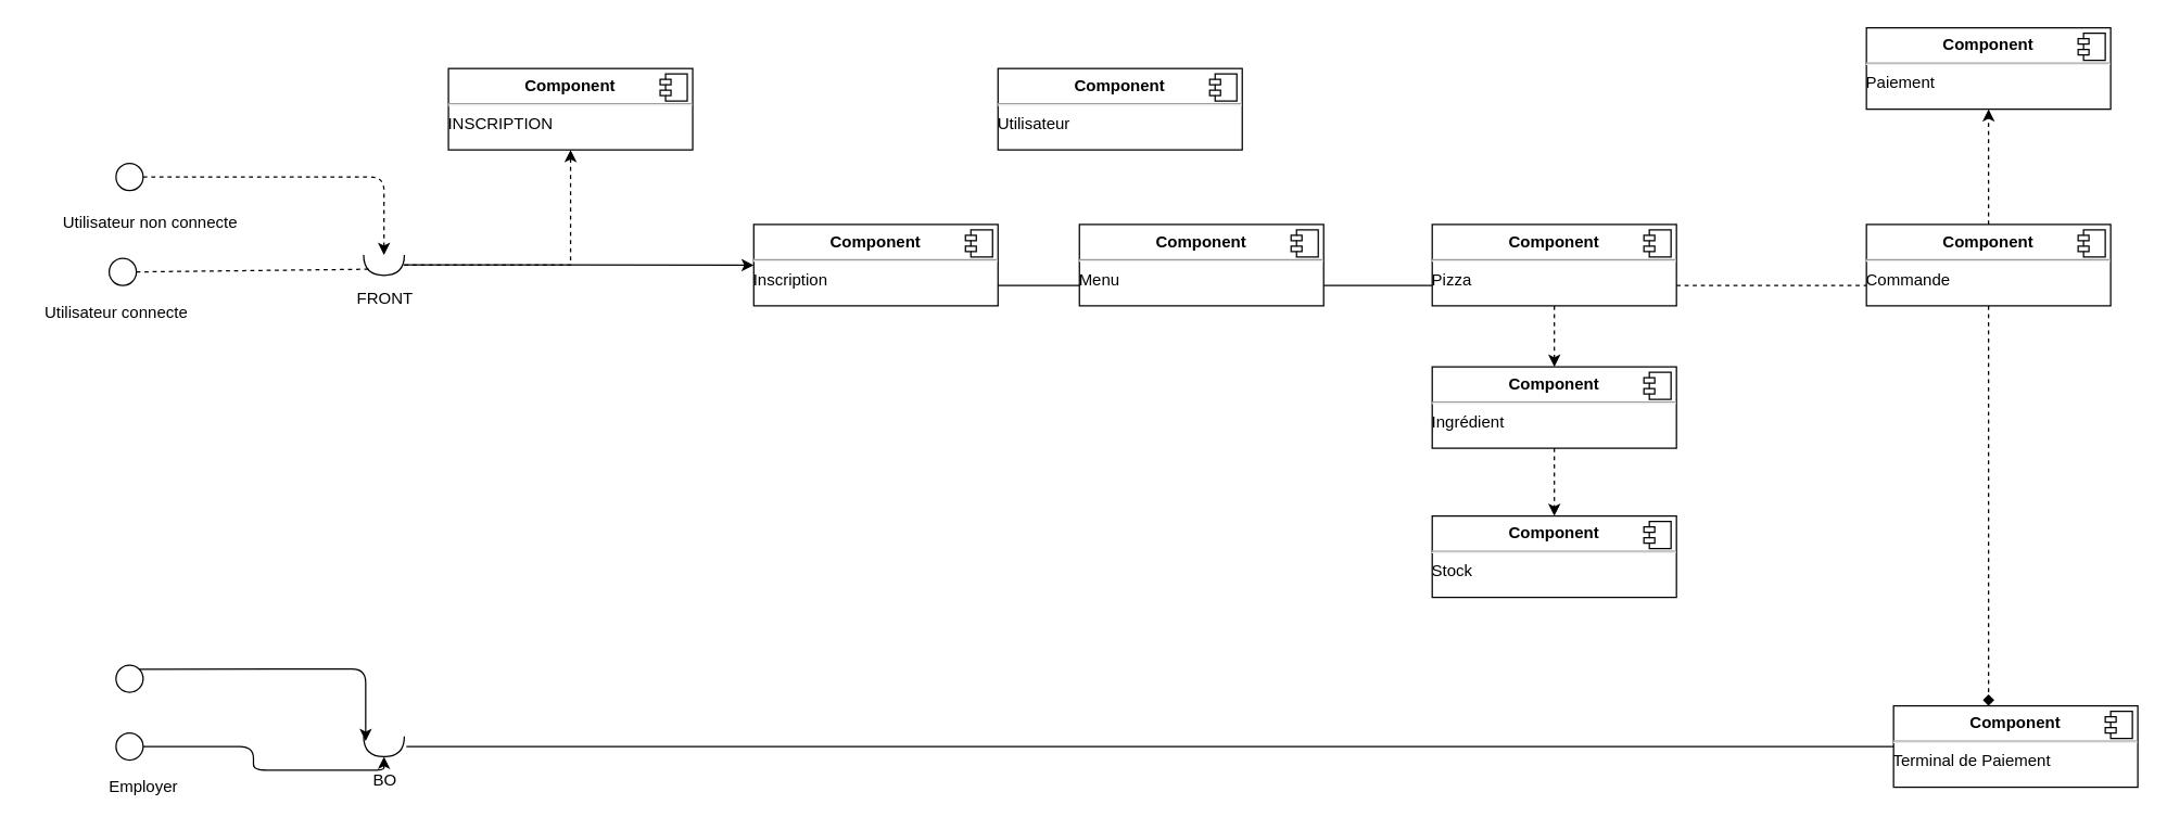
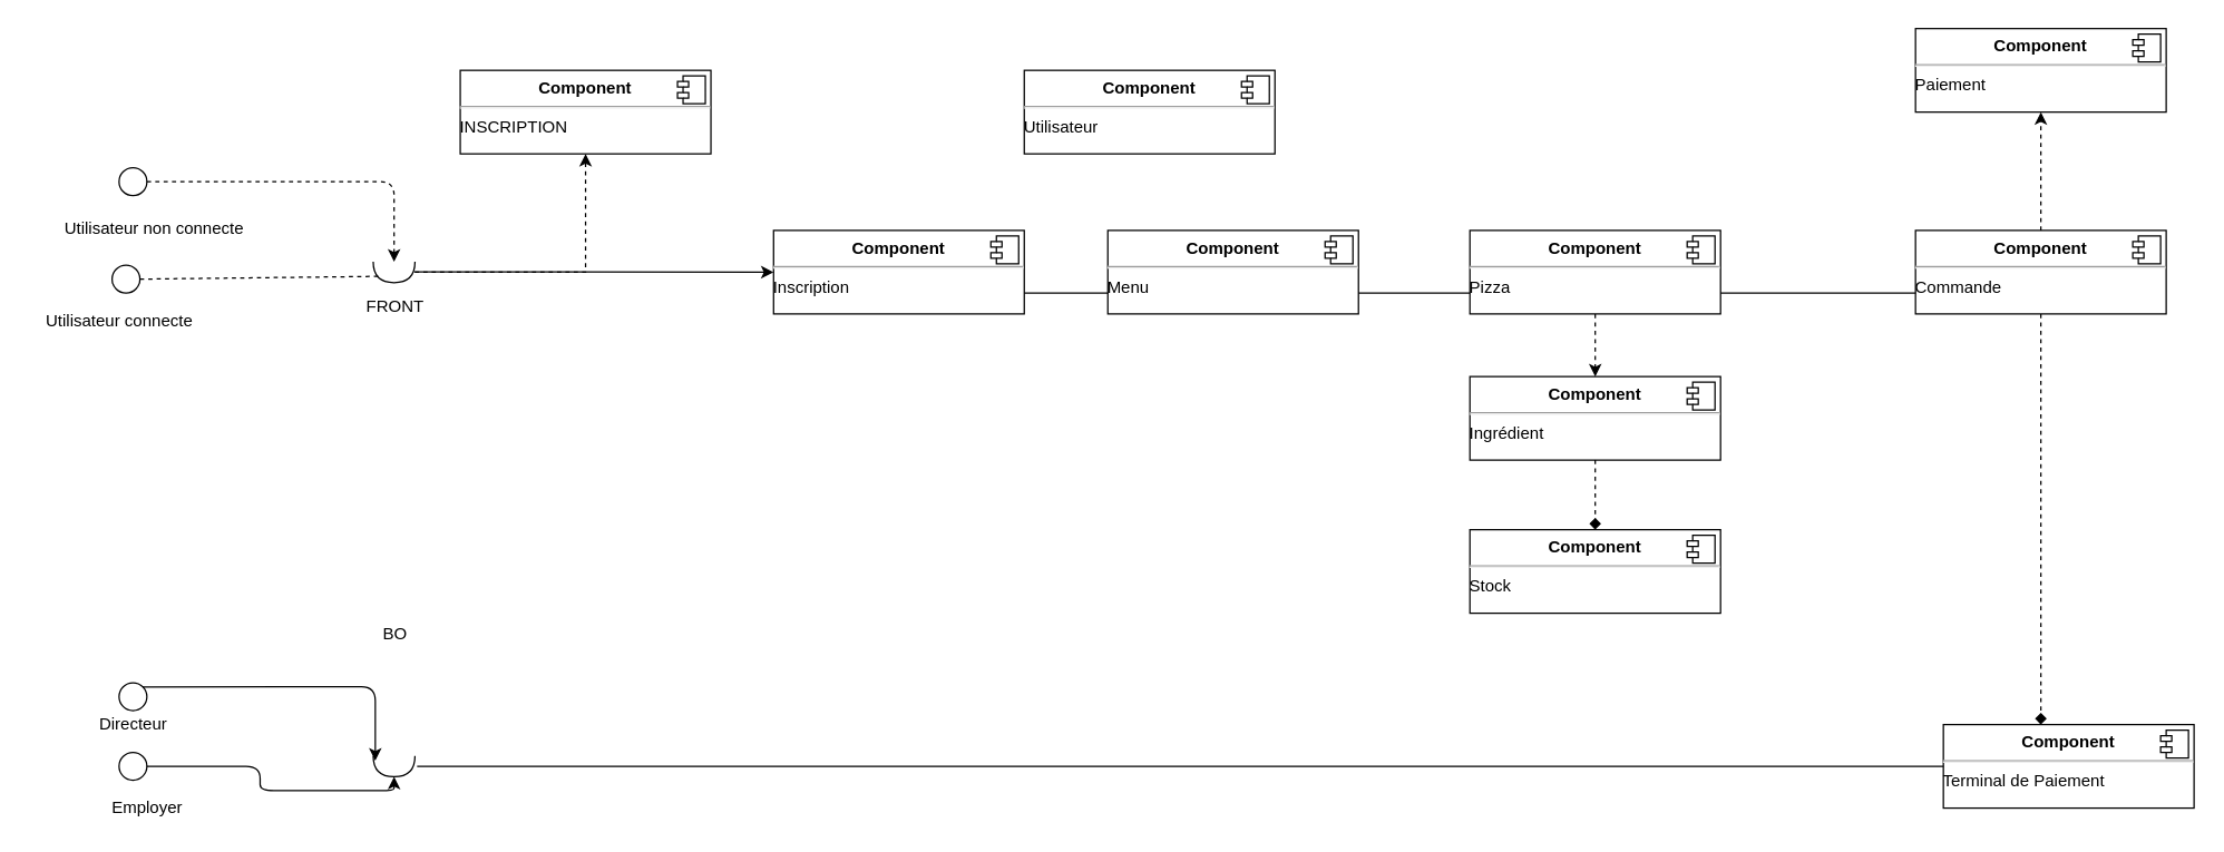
- <mxCell id="34" value="" style="endArrow=none;html=1;exitX=1;exitY=0.75;exitDx=0;exitDy=0;entryX=0;entryY=0.75;entryDx=0;entryDy=0;dashed=1;" edge="1" parent="1" source="22" target="28"><mxGeometry width="50" height="50" relative="1" as="geometry"><mxPoint x="1265" y="210" as="sourcePoint" /><mxPoint x="1345" y="210" as="targetPoint" /></mxGeometry></mxCell>
+ <mxCell id="34" value="" style="endArrow=none;html=1;exitX=1;exitY=0.75;exitDx=0;exitDy=0;entryX=0;entryY=0.75;entryDx=0;entryDy=0;" edge="1" parent="1" source="22" target="28"><mxGeometry width="50" height="50" relative="1" as="geometry"><mxPoint x="1265" y="210" as="sourcePoint" /><mxPoint x="1345" y="210" as="targetPoint" /></mxGeometry></mxCell>
- <mxCell id="37" value="" style="endArrow=classic;html=1;dashed=1;exitX=0.5;exitY=1;exitDx=0;exitDy=0;entryX=0.5;entryY=0;entryDx=0;entryDy=0;" edge="1" parent="1" source="24" target="26"><mxGeometry width="50" height="50" relative="1" as="geometry"><mxPoint x="1175" y="430" as="sourcePoint" /><mxPoint x="1175" y="545" as="targetPoint" /></mxGeometry></mxCell>
+ <mxCell id="37" value="" style="endArrow=diamond;html=1;dashed=1;exitX=0.5;exitY=1;exitDx=0;exitDy=0;entryX=0.5;entryY=0;entryDx=0;entryDy=0;" edge="1" parent="1" source="24" target="26"><mxGeometry width="50" height="50" relative="1" as="geometry"><mxPoint x="1175" y="430" as="sourcePoint" /><mxPoint x="1175" y="545" as="targetPoint" /></mxGeometry></mxCell>
+ <mxCell id="38" value="Directeur" style="text;html=1;align=center;verticalAlign=middle;resizable=0;points=[];autosize=1;" vertex="1" parent="1"><mxGeometry x="60" y="510" width="70" height="20" as="geometry" /></mxCell>
- <mxCell id="41" value="BO" style="text;html=1;align=center;verticalAlign=middle;resizable=0;points=[];autosize=1;" vertex="1" parent="1"><mxGeometry x="267.5" y="565" width="30" height="20" as="geometry" /></mxCell>
+ <mxCell id="41" value="BO" style="text;html=1;align=center;verticalAlign=middle;resizable=0;points=[];autosize=1;" vertex="1" parent="1"><mxGeometry x="267.5" y="445" width="30" height="20" as="geometry" /></mxCell>
